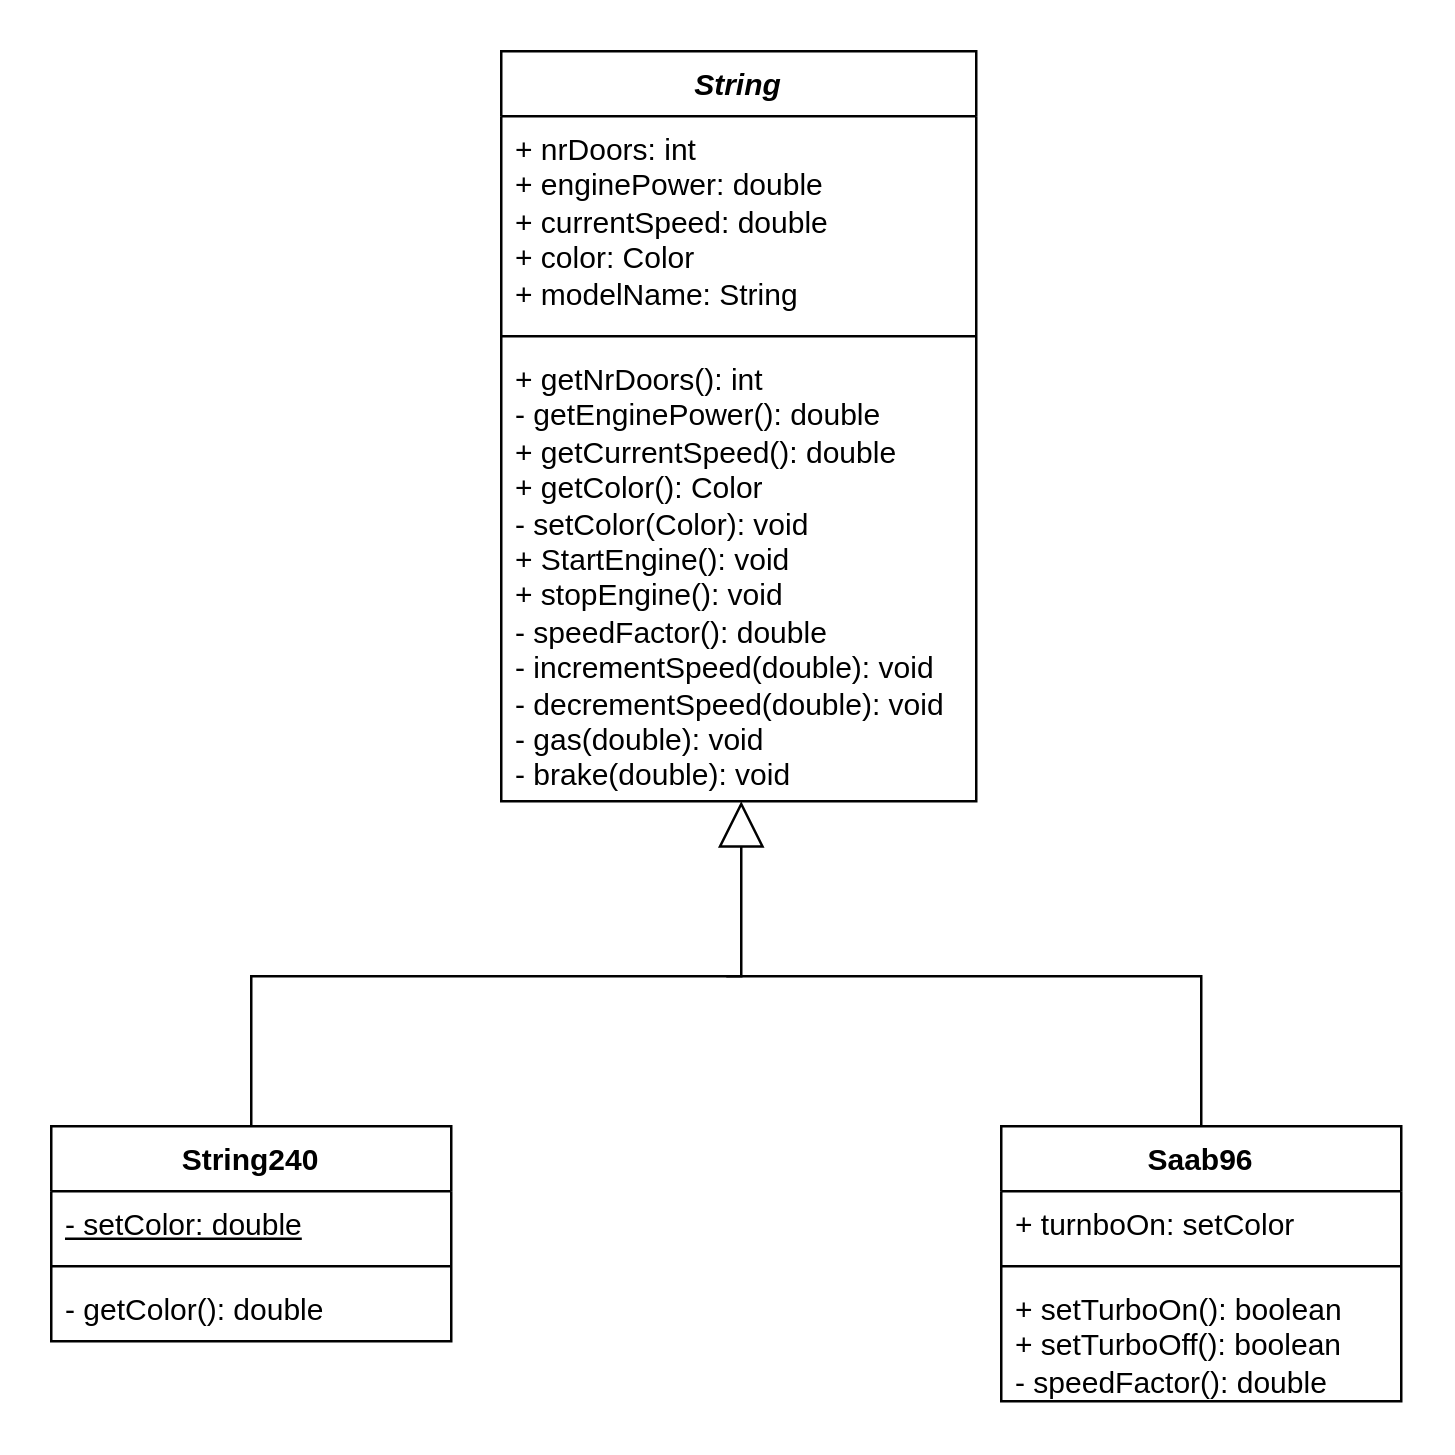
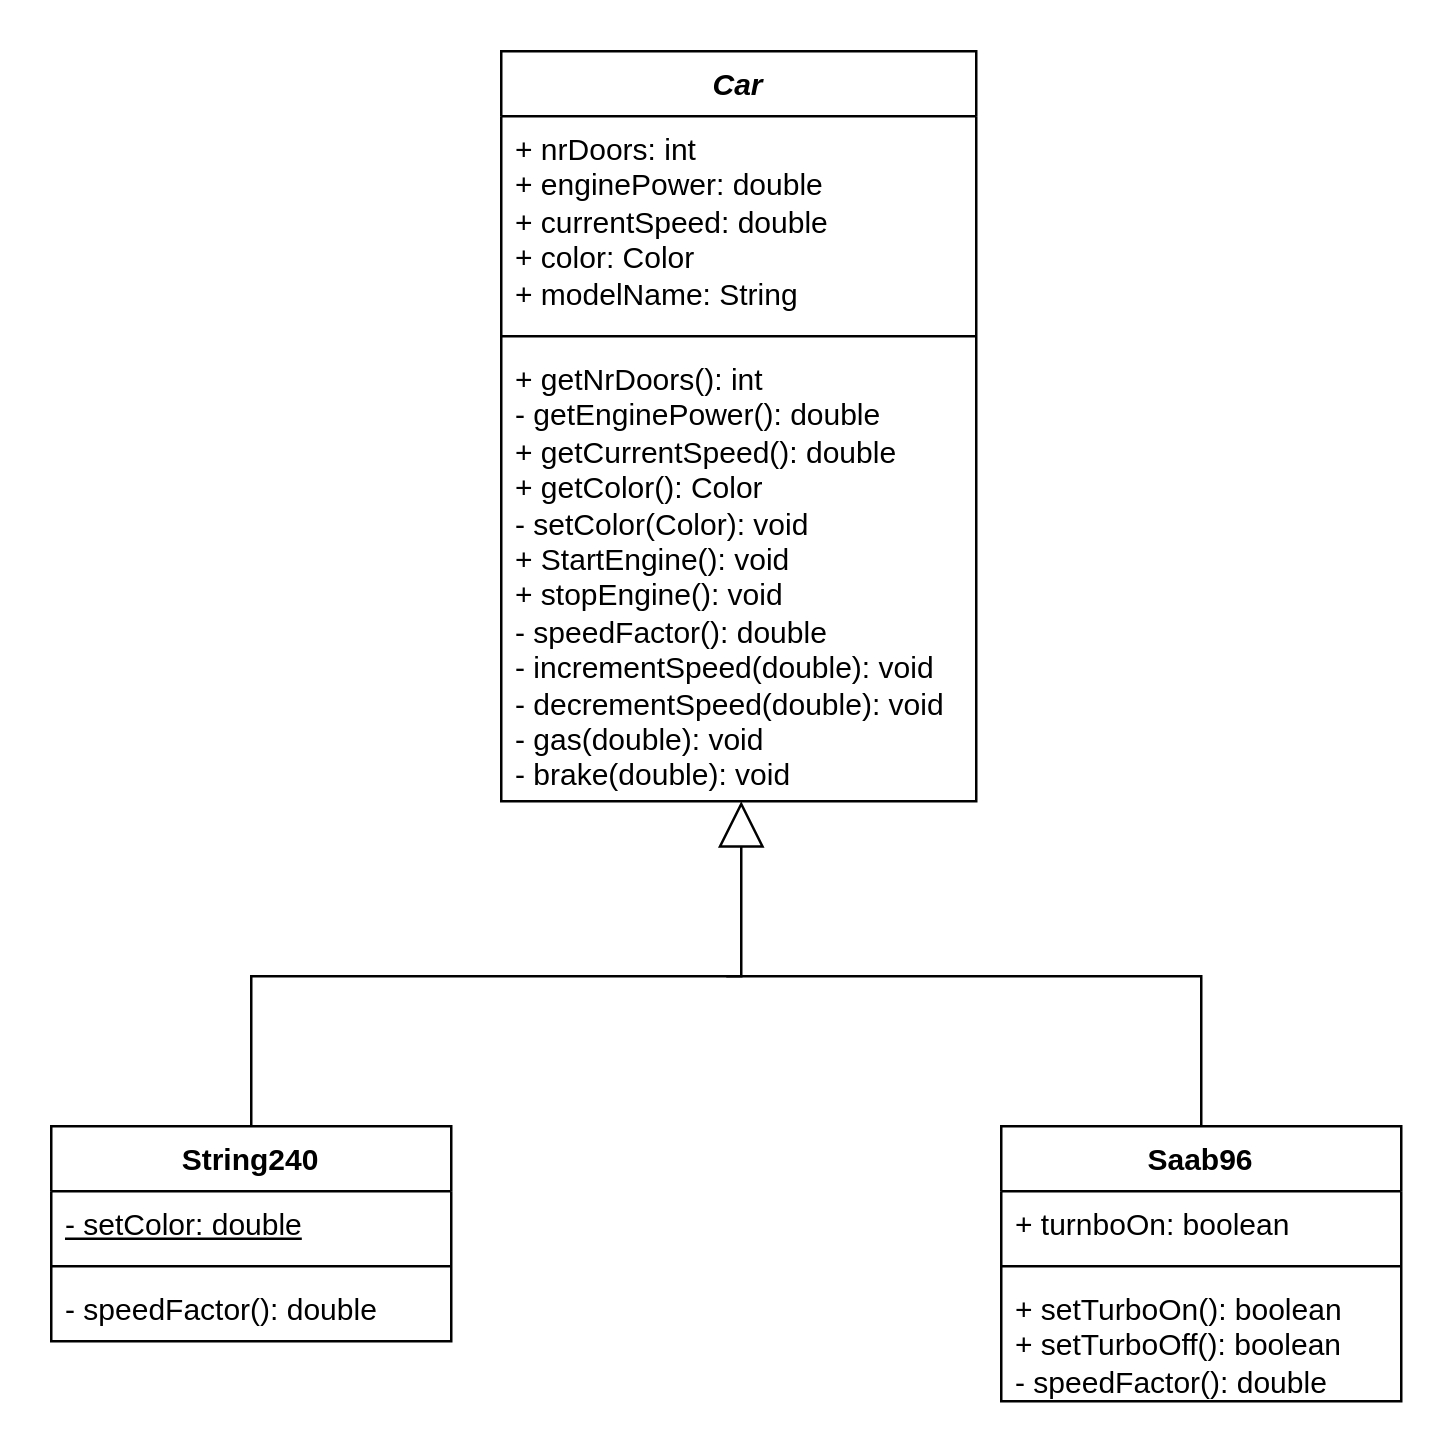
- <mxCell id="7" value="&lt;i&gt;String&lt;/i&gt;" style="swimlane;fontStyle=1;align=center;verticalAlign=top;childLayout=stackLayout;horizontal=1;startSize=26;horizontalStack=0;resizeParent=1;resizeParentMax=0;resizeLast=0;collapsible=1;marginBottom=0;whiteSpace=wrap;html=1;" vertex="1" parent="1"><mxGeometry x="200" y="20" width="190" height="300" as="geometry"><mxRectangle x="480" y="40" width="60" height="30" as="alternateBounds" /></mxGeometry></mxCell>
+ <mxCell id="7" value="&lt;i&gt;Car&lt;/i&gt;" style="swimlane;fontStyle=1;align=center;verticalAlign=top;childLayout=stackLayout;horizontal=1;startSize=26;horizontalStack=0;resizeParent=1;resizeParentMax=0;resizeLast=0;collapsible=1;marginBottom=0;whiteSpace=wrap;html=1;" vertex="1" parent="1"><mxGeometry x="200" y="20" width="190" height="300" as="geometry"><mxRectangle x="480" y="40" width="60" height="30" as="alternateBounds" /></mxGeometry></mxCell>
- <mxCell id="12" value="+ turnboOn: setColor" style="text;strokeColor=none;fillColor=none;align=left;verticalAlign=top;spacingLeft=4;spacingRight=4;overflow=hidden;rotatable=0;points=[[0,0.5],[1,0.5]];portConstraint=eastwest;whiteSpace=wrap;html=1;" vertex="1" parent="11"><mxGeometry y="26" width="160" height="26" as="geometry" /></mxCell>
+ <mxCell id="12" value="+ turnboOn: boolean" style="text;strokeColor=none;fillColor=none;align=left;verticalAlign=top;spacingLeft=4;spacingRight=4;overflow=hidden;rotatable=0;points=[[0,0.5],[1,0.5]];portConstraint=eastwest;whiteSpace=wrap;html=1;" vertex="1" parent="11"><mxGeometry y="26" width="160" height="26" as="geometry" /></mxCell>
- <mxCell id="6" value="&lt;span style=&quot;text-wrap: nowrap; background-color: rgb(255, 255, 255);&quot;&gt;- getColor(): double&lt;/span&gt;" style="text;strokeColor=none;fillColor=none;align=left;verticalAlign=top;spacingLeft=4;spacingRight=4;overflow=hidden;rotatable=0;points=[[0,0.5],[1,0.5]];portConstraint=eastwest;whiteSpace=wrap;html=1;" vertex="1" parent="3"><mxGeometry y="60" width="160" height="26" as="geometry" /></mxCell>
+ <mxCell id="6" value="&lt;span style=&quot;text-wrap: nowrap; background-color: rgb(255, 255, 255);&quot;&gt;- speedFactor(): double&lt;/span&gt;" style="text;strokeColor=none;fillColor=none;align=left;verticalAlign=top;spacingLeft=4;spacingRight=4;overflow=hidden;rotatable=0;points=[[0,0.5],[1,0.5]];portConstraint=eastwest;whiteSpace=wrap;html=1;" vertex="1" parent="3"><mxGeometry y="60" width="160" height="26" as="geometry" /></mxCell>
